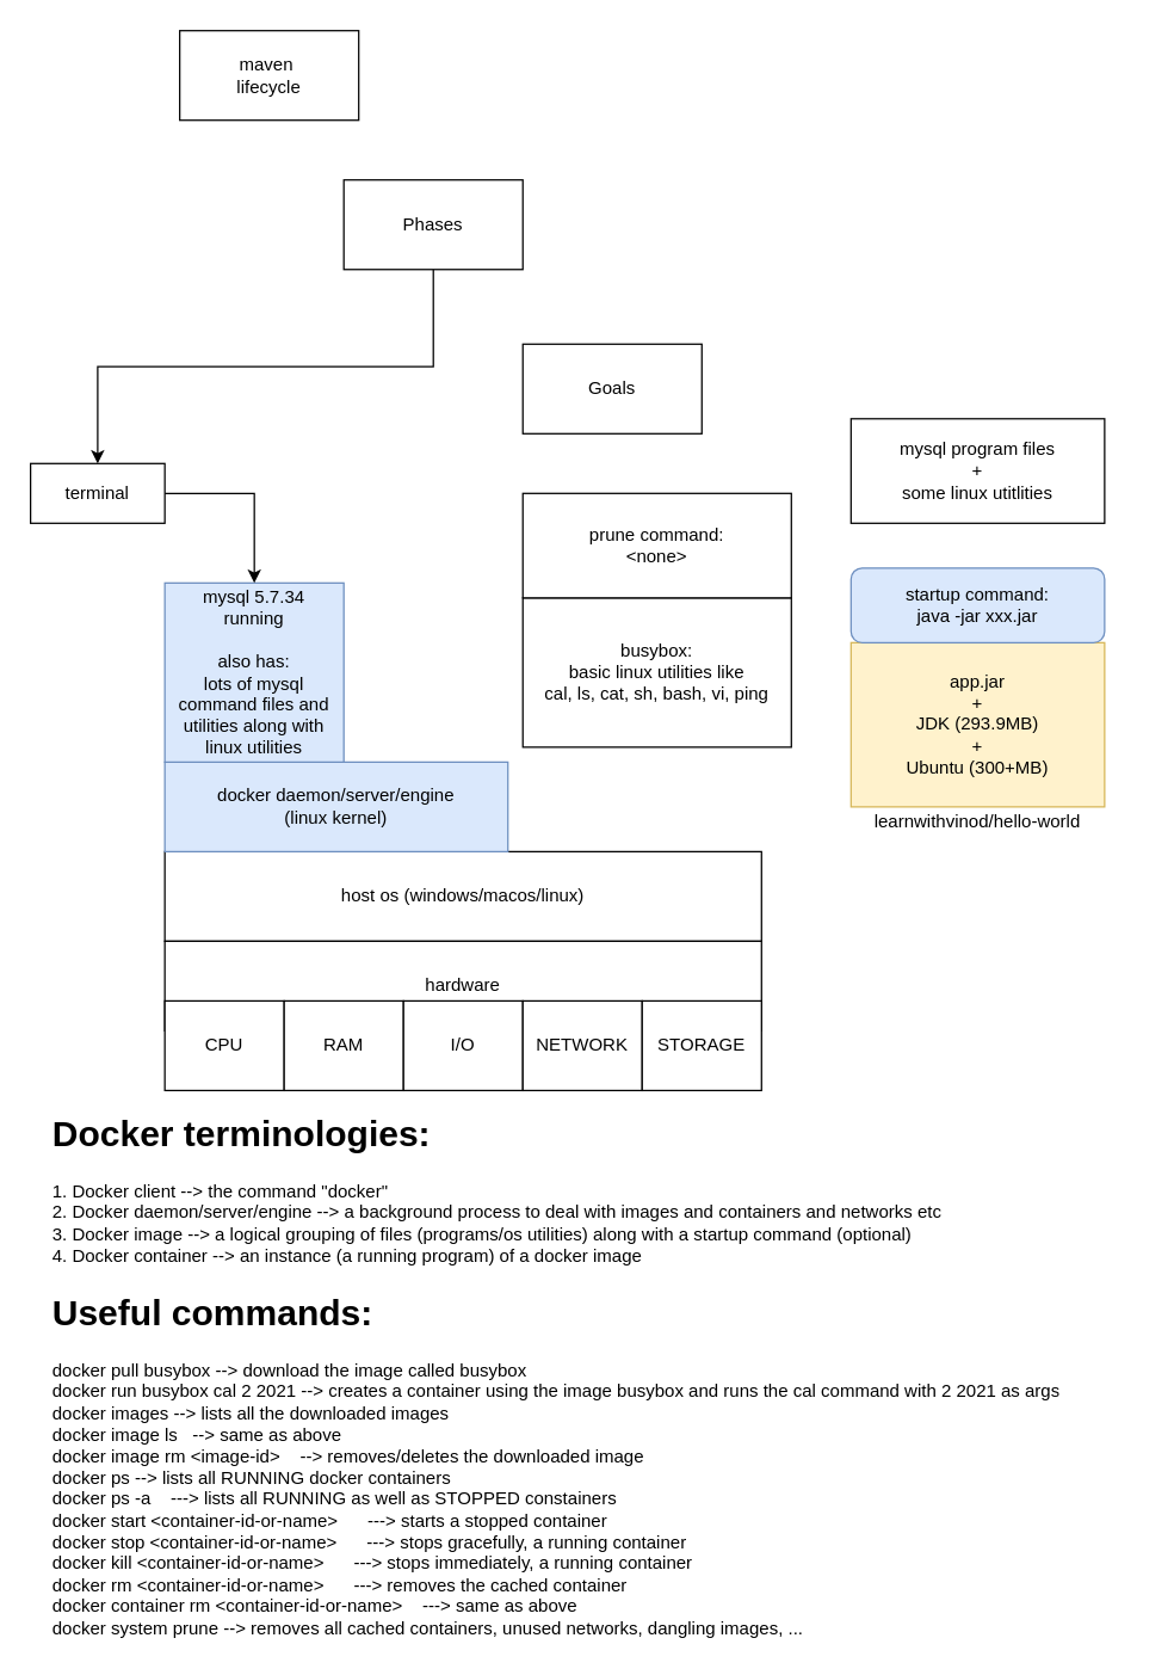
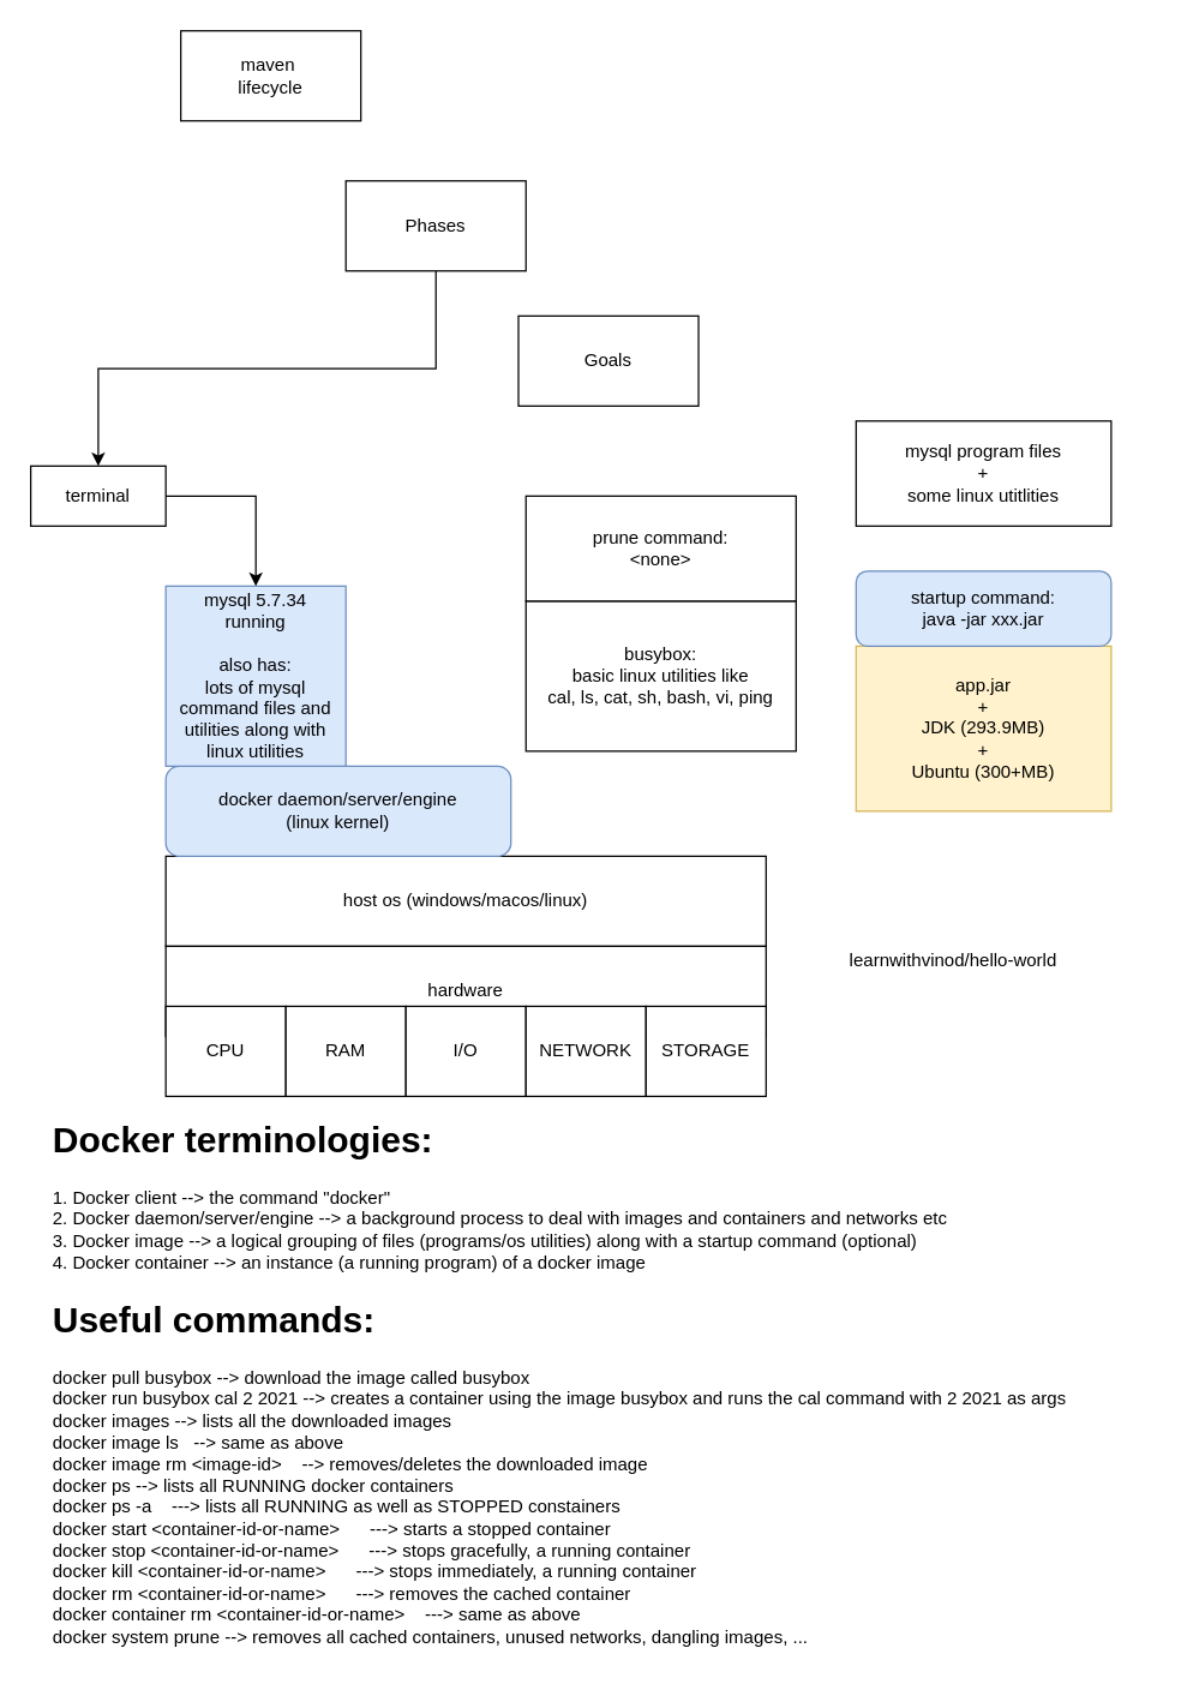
- <mxCell id="5" value="Goals" style="rounded=0;whiteSpace=wrap;html=1;" vertex="1" parent="1"><mxGeometry x="350" y="230" width="120" height="60" as="geometry" /></mxCell>
+ <mxCell id="5" value="Goals" style="rounded=0;whiteSpace=wrap;html=1;" vertex="1" parent="1"><mxGeometry x="345" y="210" width="120" height="60" as="geometry" /></mxCell>
- <mxCell id="8" value="docker daemon/server/engine&lt;br&gt;(linux kernel)" style="rounded=0;whiteSpace=wrap;html=1;fillColor=#dae8fc;strokeColor=#6c8ebf;" vertex="1" parent="1"><mxGeometry x="110" y="510" width="230" height="60" as="geometry" /></mxCell>
+ <mxCell id="8" value="docker daemon/server/engine&lt;br&gt;(linux kernel)" style="whiteSpace=wrap;html=1;fillColor=#dae8fc;strokeColor=#6c8ebf;rounded=1;" vertex="1" parent="1"><mxGeometry x="110" y="510" width="230" height="60" as="geometry" /></mxCell>
- <mxCell id="24" value="learnwithvinod/hello-world" style="text;html=1;strokeColor=none;fillColor=none;align=center;verticalAlign=middle;whiteSpace=wrap;rounded=0;" vertex="1" parent="1"><mxGeometry x="575" y="540" width="160" height="20" as="geometry" /></mxCell>
+ <mxCell id="24" value="learnwithvinod/hello-world" style="text;html=1;strokeColor=none;fillColor=none;align=center;verticalAlign=middle;whiteSpace=wrap;rounded=0;" vertex="1" parent="1"><mxGeometry x="555" y="630" width="160" height="20" as="geometry" /></mxCell>
